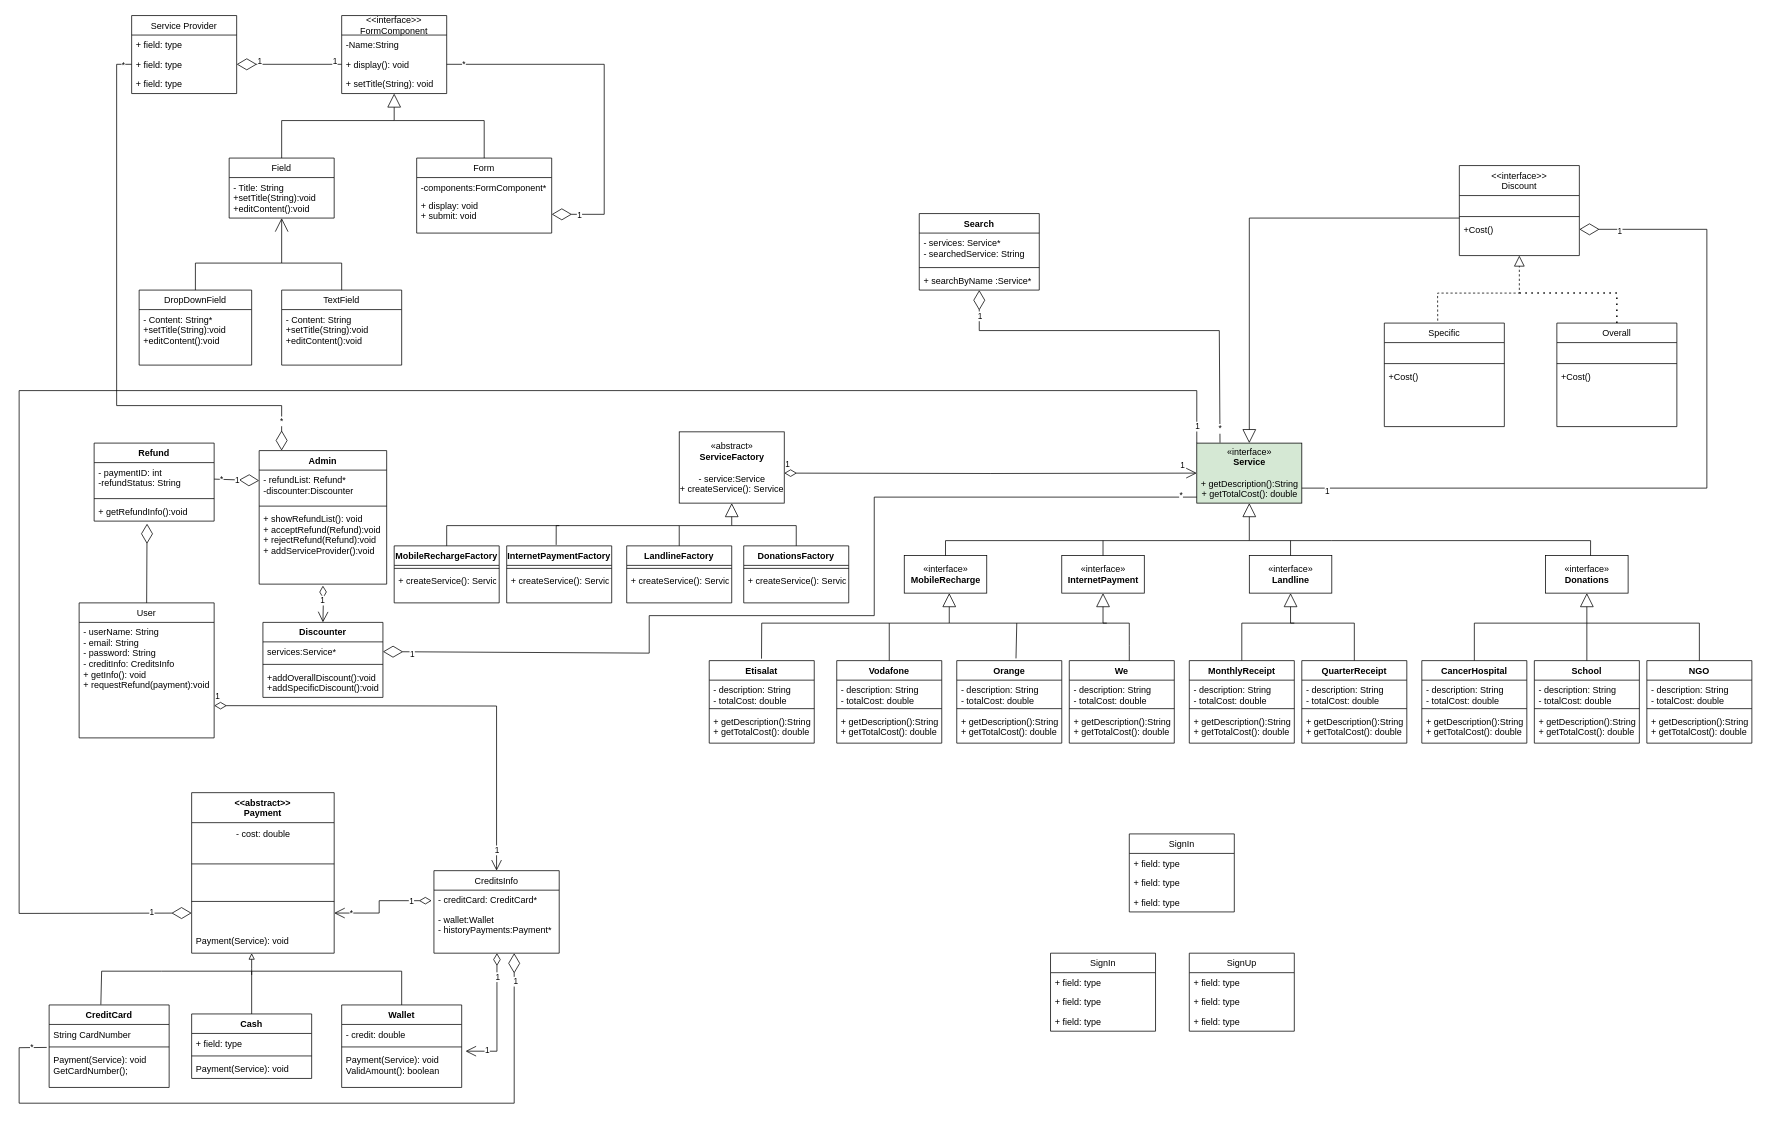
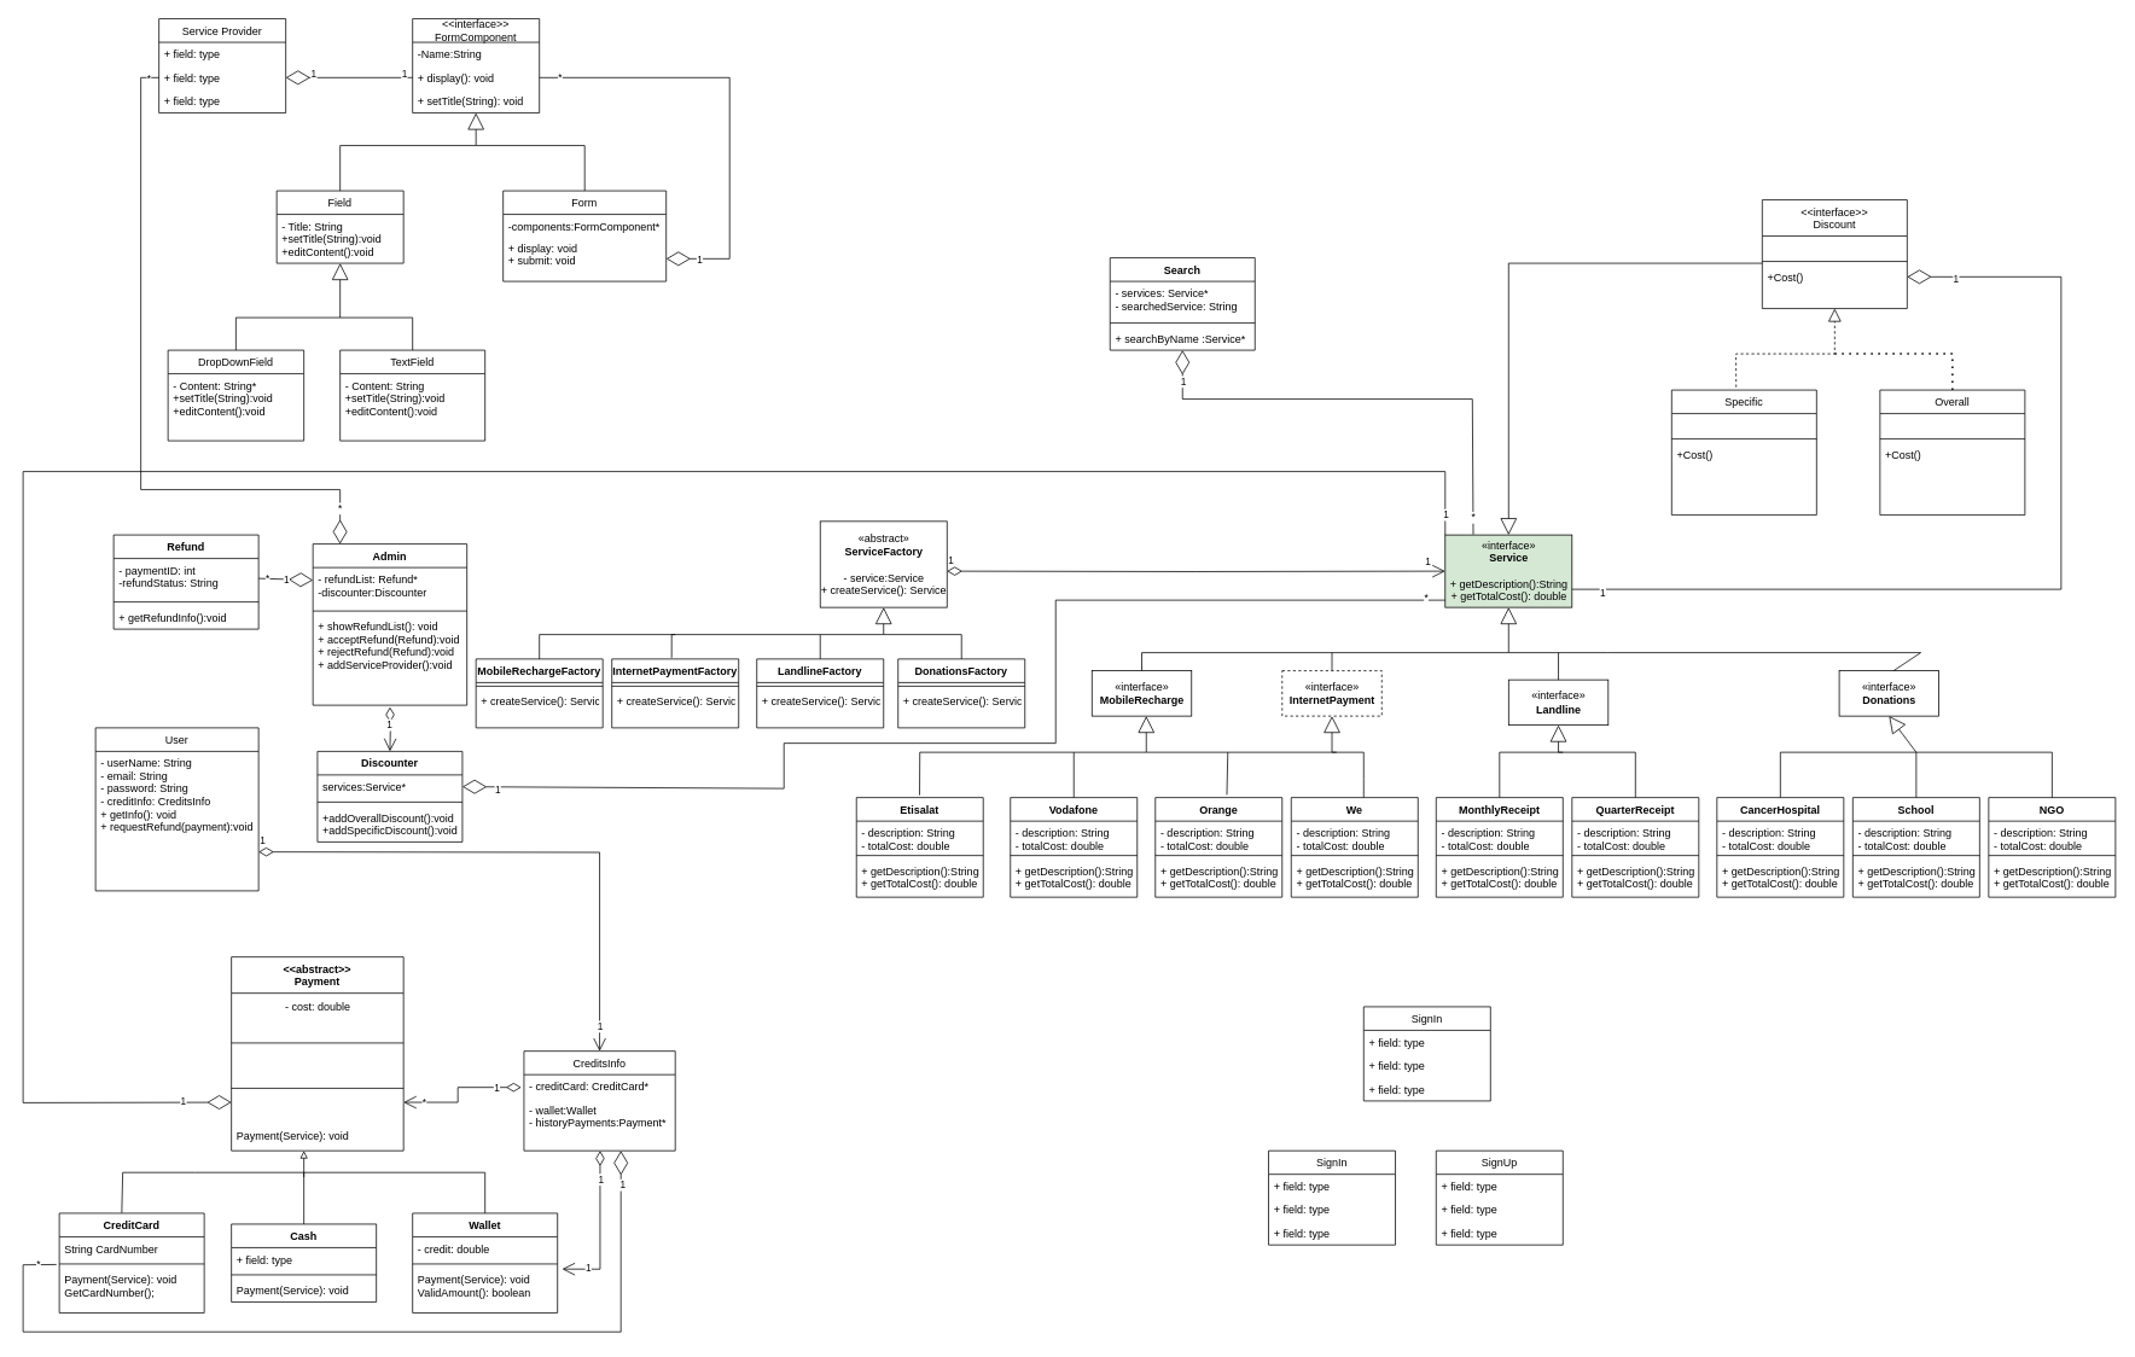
- <mxCell id="171" value="" style="endArrow=open;endSize=16;endFill=0;html=1;rounded=0;exitX=0.5;exitY=0;exitDx=0;exitDy=0;entryX=0.5;entryY=1;entryDx=0;entryDy=0;" edge="1" parent="1" source="169" target="163"><mxGeometry width="160" relative="1" as="geometry"><mxPoint x="100" y="320" as="sourcePoint" /><mxPoint x="200" y="260" as="targetPoint" /><Array as="points"><mxPoint x="450" y="350" /><mxPoint x="370" y="350" /></Array></mxGeometry></mxCell>
+ <mxCell id="171" value="" style="endArrow=block;endSize=16;endFill=0;html=1;rounded=0;exitX=0.5;exitY=0;exitDx=0;exitDy=0;entryX=0.5;entryY=1;entryDx=0;entryDy=0;" edge="1" parent="1" source="169" target="163"><mxGeometry width="160" relative="1" as="geometry"><mxPoint x="100" y="320" as="sourcePoint" /><mxPoint x="200" y="260" as="targetPoint" /><Array as="points"><mxPoint x="450" y="350" /><mxPoint x="370" y="350" /></Array></mxGeometry></mxCell>
- <mxCell id="144" value="" style="endArrow=diamondThin;endFill=0;endSize=24;html=1;rounded=0;entryX=0.441;entryY=1.131;entryDx=0;entryDy=0;exitX=0.5;exitY=0;exitDx=0;exitDy=0;entryPerimeter=0;" parent="1" source="76" target="143" edge="1"><mxGeometry width="160" relative="1" as="geometry"><mxPoint x="180" y="740" as="sourcePoint" /><mxPoint x="340" y="740" as="targetPoint" /></mxGeometry></mxCell>
- <mxCell id="3" value="«interface»&lt;br&gt;&lt;b&gt;InternetPayment&lt;/b&gt;" style="html=1;" parent="1" vertex="1"><mxGeometry x="1410" y="740" width="110" height="50" as="geometry" /></mxCell>
+ <mxCell id="3" value="«interface»&lt;br&gt;&lt;b&gt;InternetPayment&lt;/b&gt;" style="html=1;dashed=1;" parent="1" vertex="1"><mxGeometry x="1410" y="740" width="110" height="50" as="geometry" /></mxCell>
- <mxCell id="5" value="«interface»&lt;br&gt;&lt;b&gt;Landline&lt;/b&gt;" style="html=1;" parent="1" vertex="1"><mxGeometry x="1660" y="740" width="110" height="50" as="geometry" /></mxCell>
+ <mxCell id="5" value="«interface»&lt;br&gt;&lt;b&gt;Landline&lt;/b&gt;" style="html=1;" parent="1" vertex="1"><mxGeometry x="1660" y="750" width="110" height="50" as="geometry" /></mxCell>
- <mxCell id="6" value="«interface»&lt;br&gt;&lt;b&gt;Donations&lt;/b&gt;" style="html=1;" parent="1" vertex="1"><mxGeometry x="2055" y="740" width="110" height="50" as="geometry" /></mxCell>
+ <mxCell id="6" value="«interface»&lt;br&gt;&lt;b&gt;Donations&lt;/b&gt;" style="html=1;" parent="1" vertex="1"><mxGeometry x="2025" y="740" width="110" height="50" as="geometry" /></mxCell>
